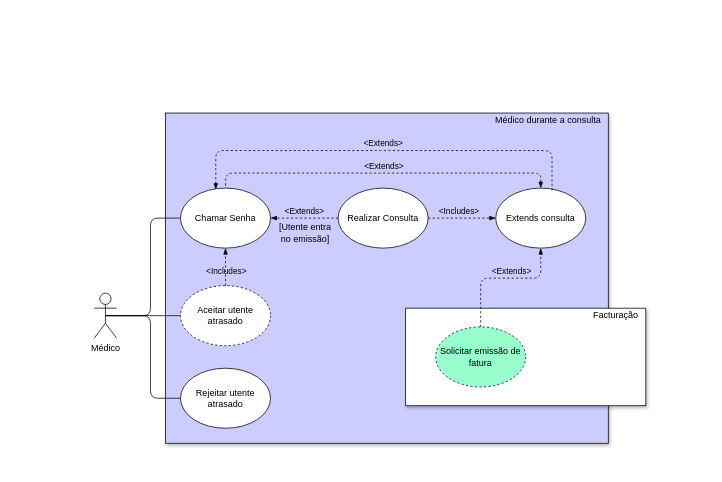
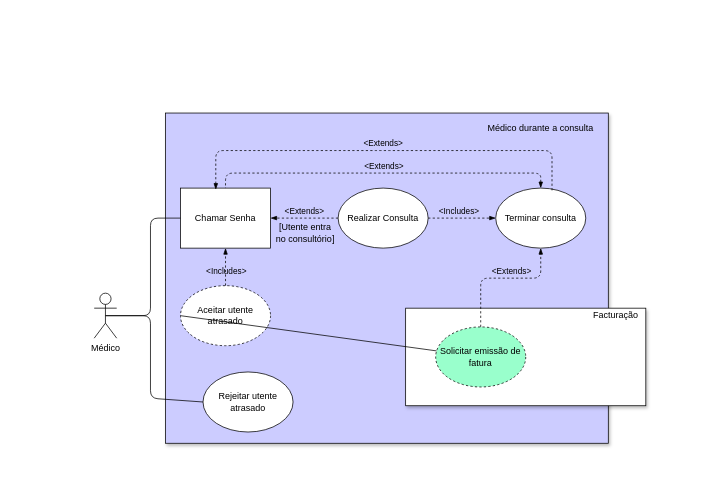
- <mxCell id="25" value="Médico durante a consulta" style="text;html=1;strokeColor=none;fillColor=none;align=center;verticalAlign=middle;whiteSpace=wrap;rounded=0;" parent="1" vertex="1"><mxGeometry x="650" y="150" width="160" height="20" as="geometry" /></mxCell>
+ <mxCell id="25" value="Médico durante a consulta" style="text;html=1;strokeColor=none;fillColor=none;align=center;verticalAlign=middle;whiteSpace=wrap;rounded=0;" parent="1" vertex="1"><mxGeometry x="640" y="160" width="160" height="20" as="geometry" /></mxCell>
- <mxCell id="6" value="Chamar Senha" style="ellipse;whiteSpace=wrap;html=1;" parent="1" vertex="1"><mxGeometry x="240" y="250" width="120" height="80" as="geometry" /></mxCell>
+ <mxCell id="6" value="Chamar Senha" style="whiteSpace=wrap;html=1;rounded=0;" parent="1" vertex="1"><mxGeometry x="240" y="250" width="120" height="80" as="geometry" /></mxCell>
- <mxCell id="8" value="Extends consulta" style="ellipse;whiteSpace=wrap;html=1;" parent="1" vertex="1"><mxGeometry x="660" y="250" width="120" height="80" as="geometry" /></mxCell>
+ <mxCell id="8" value="Terminar consulta" style="ellipse;whiteSpace=wrap;html=1;" parent="1" vertex="1"><mxGeometry x="660" y="250" width="120" height="80" as="geometry" /></mxCell>
- <mxCell id="17" value="[Utente entra&lt;br&gt;no emissão]" style="text;html=1;align=center;verticalAlign=middle;resizable=0;points=[];autosize=1;" parent="1" vertex="1"><mxGeometry x="361" y="295" width="90" height="30" as="geometry" /></mxCell>
+ <mxCell id="17" value="[Utente entra&lt;br&gt;no consultório]" style="text;html=1;align=center;verticalAlign=middle;resizable=0;points=[];autosize=1;" parent="1" vertex="1"><mxGeometry x="361" y="295" width="90" height="30" as="geometry" /></mxCell>
- <mxCell id="26" value="" style="endArrow=none;html=1;exitX=0;exitY=0.5;exitDx=0;exitDy=0;entryX=0.5;entryY=0.5;entryDx=0;entryDy=0;entryPerimeter=0;" parent="1" source="11" target="3" edge="1"><mxGeometry width="50" height="50" relative="1" as="geometry"><mxPoint x="240" y="410" as="sourcePoint" /><mxPoint x="130" y="409.996" as="targetPoint" /></mxGeometry></mxCell>
+ <mxCell id="26" value="" style="endArrow=none;html=1;exitX=0;exitY=0.5;exitDx=0;exitDy=0;" parent="1" source="11" target="23" edge="1"><mxGeometry width="50" height="50" relative="1" as="geometry"><mxPoint x="240" y="410" as="sourcePoint" /><mxPoint x="130" y="409.996" as="targetPoint" /></mxGeometry></mxCell>
- <mxCell id="10" value="Rejeitar utente atrasado" style="ellipse;whiteSpace=wrap;html=1;" parent="1" vertex="1"><mxGeometry x="240" y="490" width="120" height="80" as="geometry" /></mxCell>
+ <mxCell id="10" value="Rejeitar utente atrasado" style="ellipse;whiteSpace=wrap;html=1;" parent="1" vertex="1"><mxGeometry x="270" y="495" width="120" height="80" as="geometry" /></mxCell>
